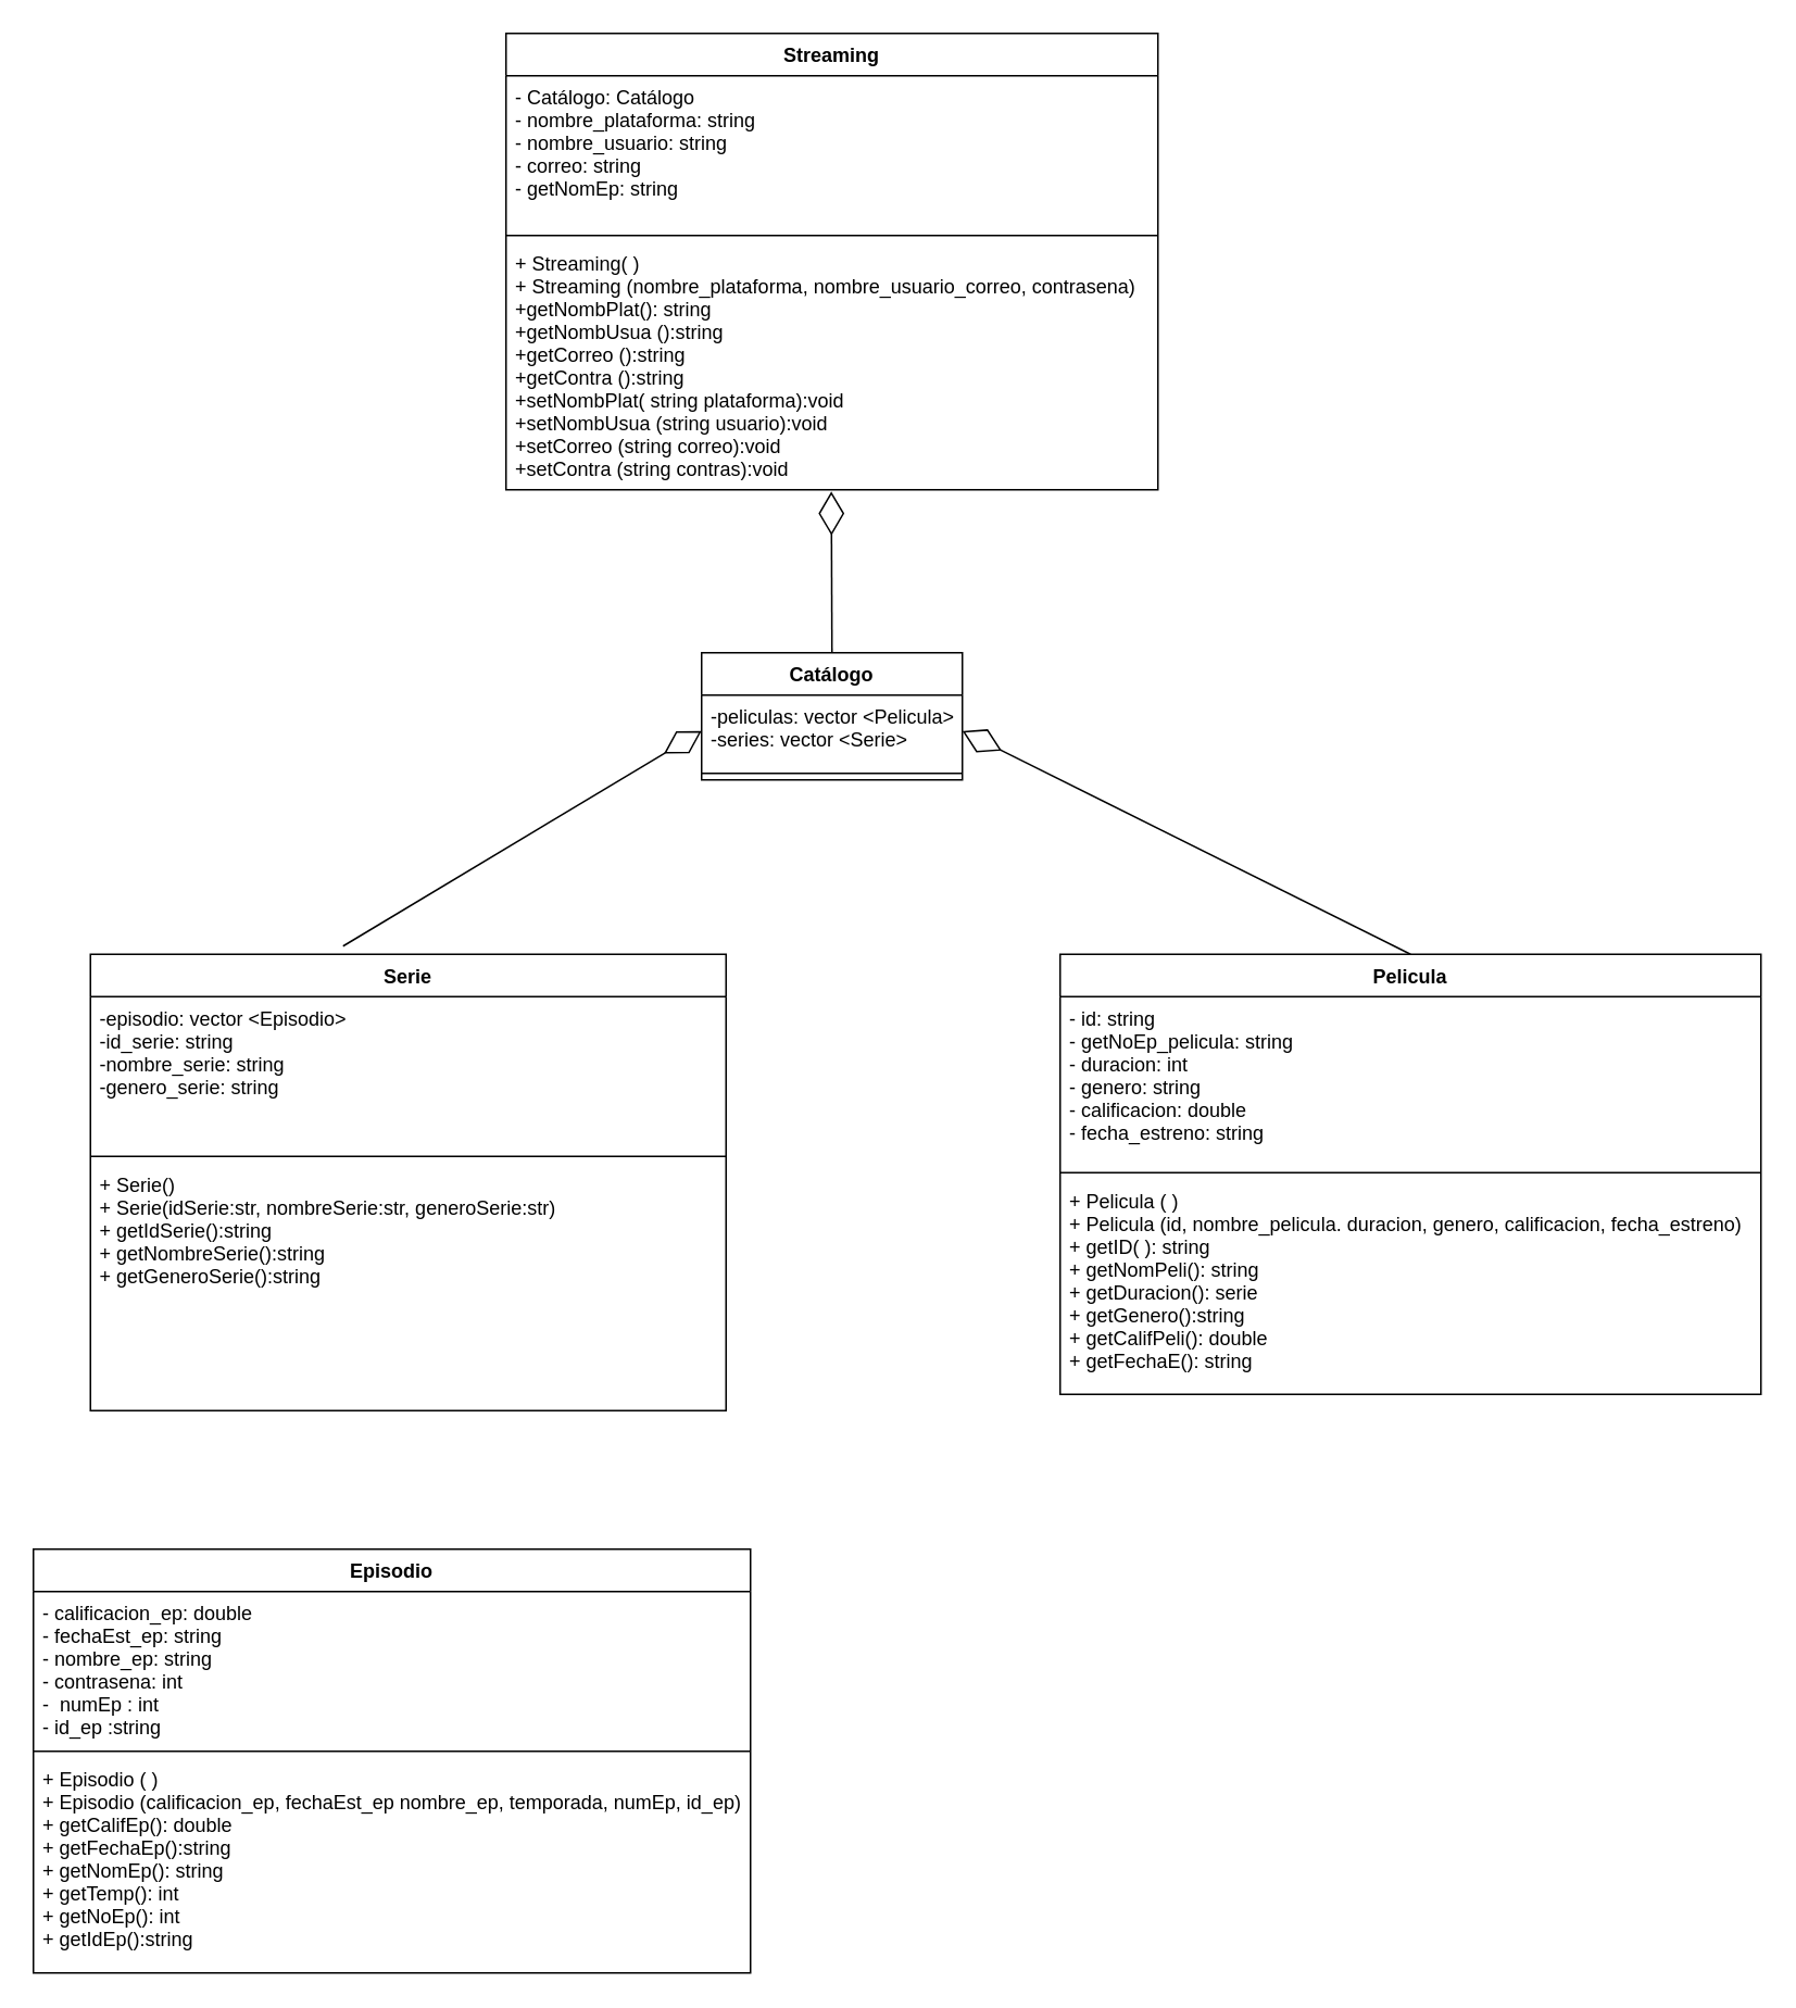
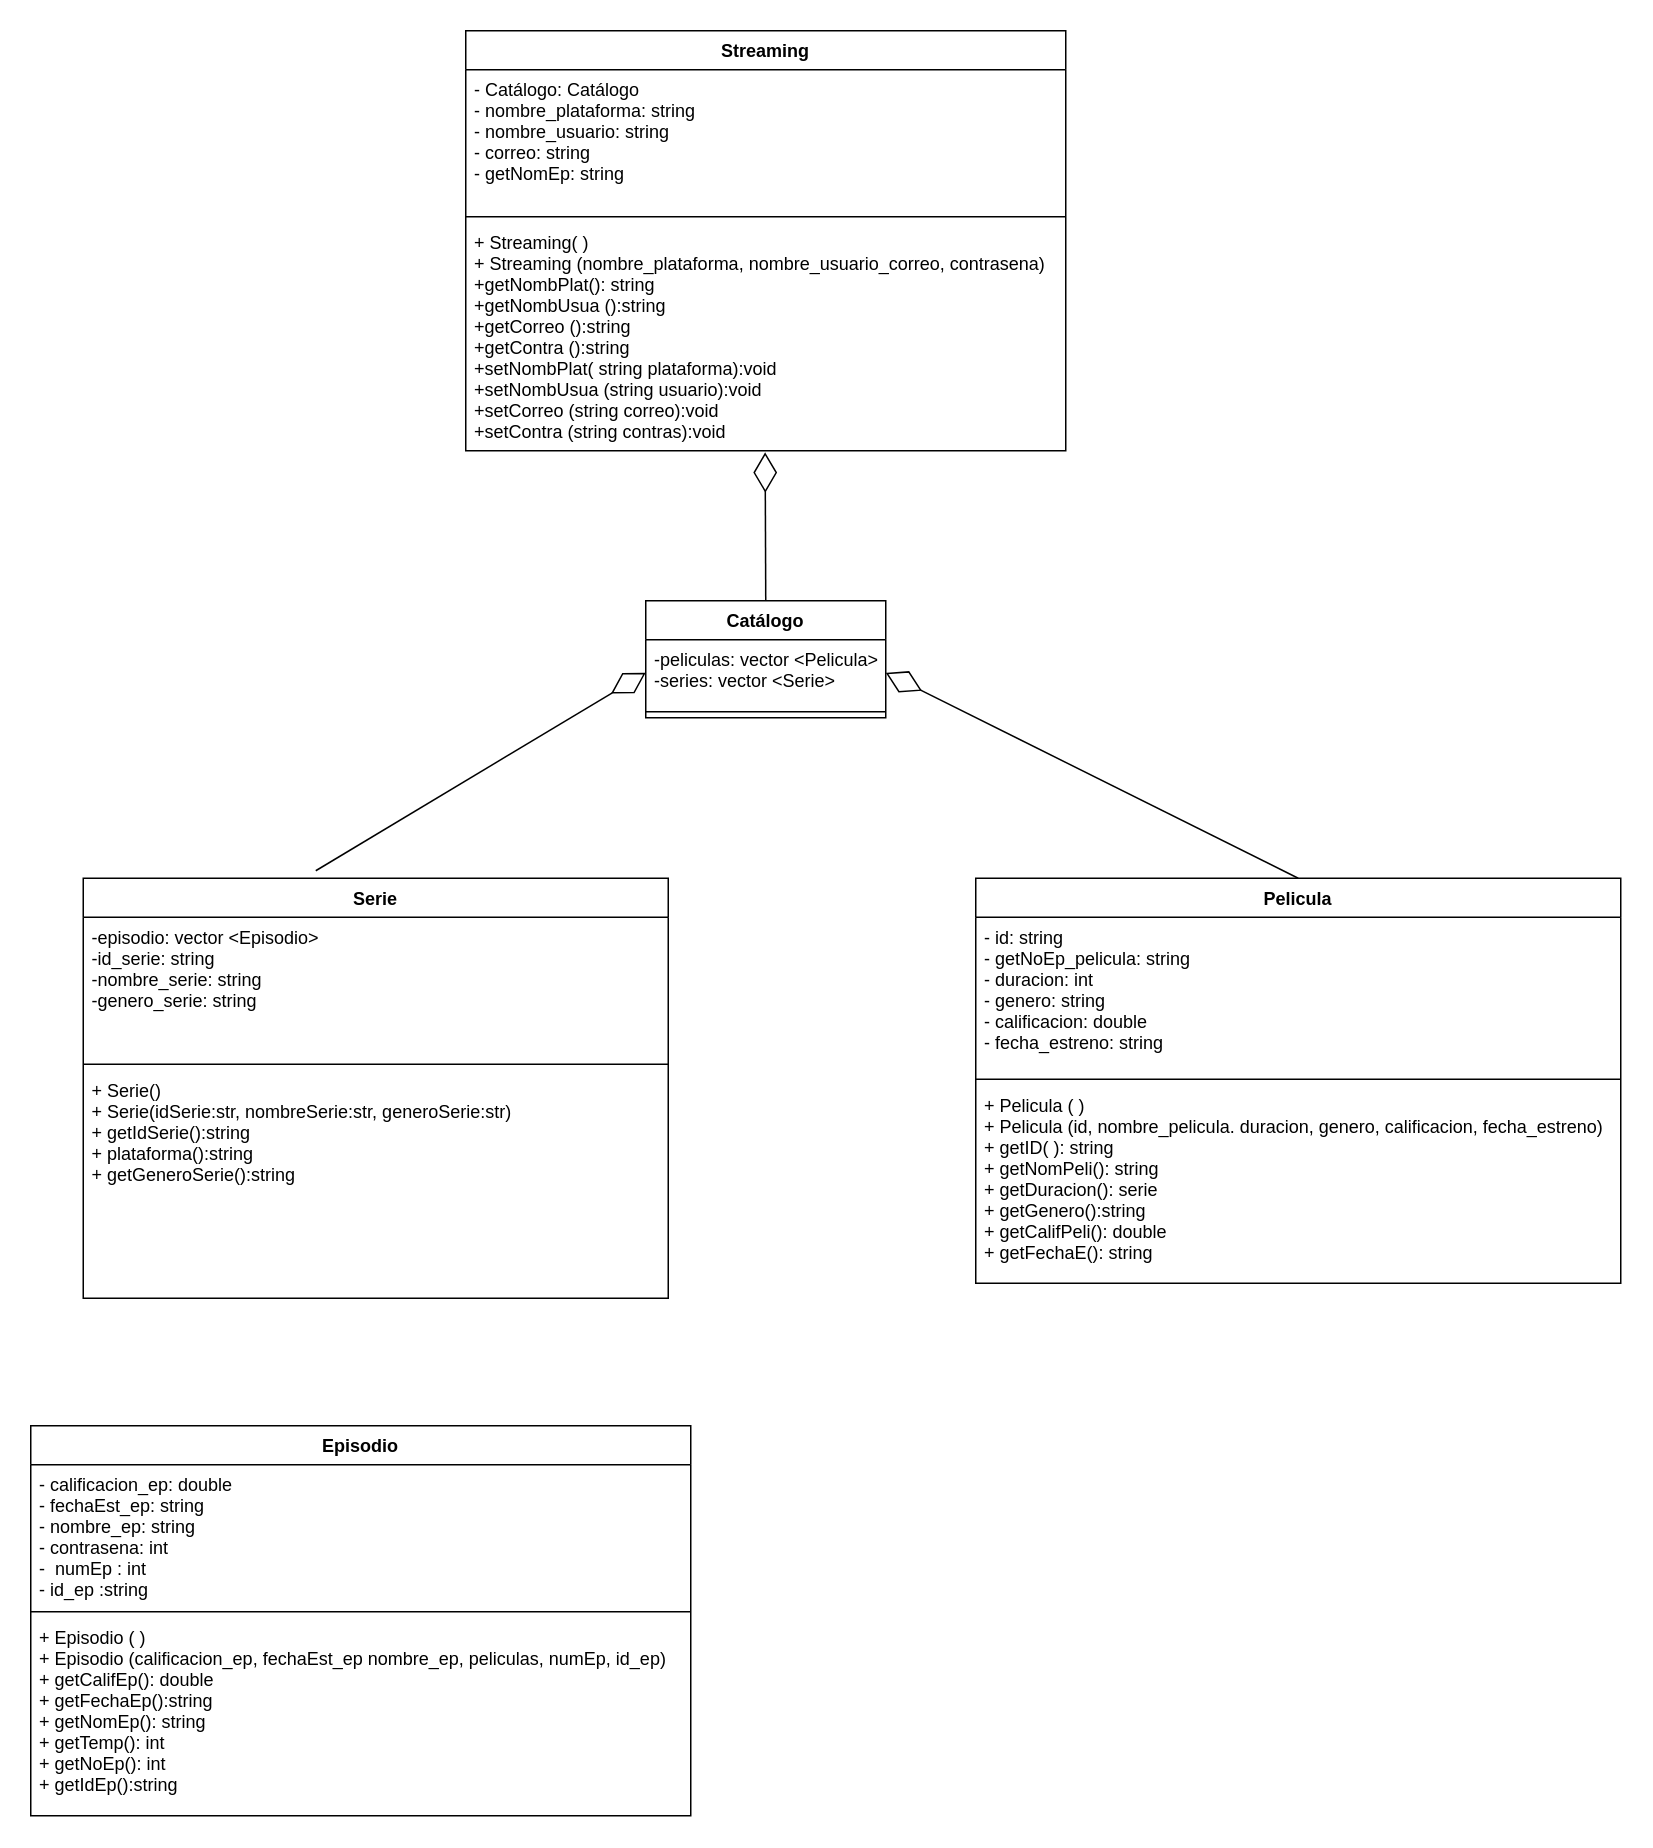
- <mxCell id="9" value="+ Serie()&#10;+ Serie(idSerie:str, nombreSerie:str, generoSerie:str)&#10;+ getIdSerie():string&#10;+ getNombreSerie():string&#10;+ getGeneroSerie():string&#10;&#10;" style="text;strokeColor=none;fillColor=none;align=left;verticalAlign=top;spacingLeft=4;spacingRight=4;overflow=hidden;rotatable=0;points=[[0,0.5],[1,0.5]];portConstraint=eastwest;" parent="6" vertex="1"><mxGeometry y="128" width="390" height="152" as="geometry" /></mxCell>
+ <mxCell id="9" value="+ Serie()&#10;+ Serie(idSerie:str, nombreSerie:str, generoSerie:str)&#10;+ getIdSerie():string&#10;+ plataforma():string&#10;+ getGeneroSerie():string&#10;&#10;" style="text;strokeColor=none;fillColor=none;align=left;verticalAlign=top;spacingLeft=4;spacingRight=4;overflow=hidden;rotatable=0;points=[[0,0.5],[1,0.5]];portConstraint=eastwest;" parent="6" vertex="1"><mxGeometry y="128" width="390" height="152" as="geometry" /></mxCell>
- <mxCell id="13" value="+ Episodio ( )&#10;+ Episodio (calificacion_ep, fechaEst_ep nombre_ep, temporada, numEp, id_ep)&#10;+ getCalifEp(): double&#10;+ getFechaEp():string&#10;+ getNomEp(): string&#10;+ getTemp(): int&#10;+ getNoEp(): int&#10;+ getIdEp():string&#10;&#10;" style="text;strokeColor=none;fillColor=none;align=left;verticalAlign=top;spacingLeft=4;spacingRight=4;overflow=hidden;rotatable=0;points=[[0,0.5],[1,0.5]];portConstraint=eastwest;" parent="10" vertex="1"><mxGeometry y="128" width="440" height="132" as="geometry" /></mxCell>
+ <mxCell id="13" value="+ Episodio ( )&#10;+ Episodio (calificacion_ep, fechaEst_ep nombre_ep, peliculas, numEp, id_ep)&#10;+ getCalifEp(): double&#10;+ getFechaEp():string&#10;+ getNomEp(): string&#10;+ getTemp(): int&#10;+ getNoEp(): int&#10;+ getIdEp():string&#10;&#10;" style="text;strokeColor=none;fillColor=none;align=left;verticalAlign=top;spacingLeft=4;spacingRight=4;overflow=hidden;rotatable=0;points=[[0,0.5],[1,0.5]];portConstraint=eastwest;" parent="10" vertex="1"><mxGeometry y="128" width="440" height="132" as="geometry" /></mxCell>
